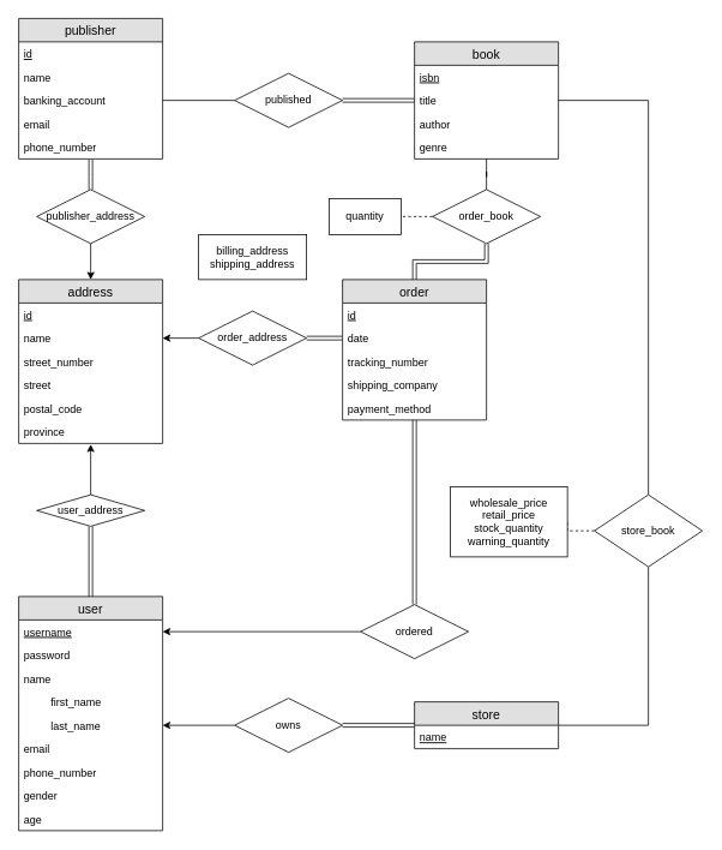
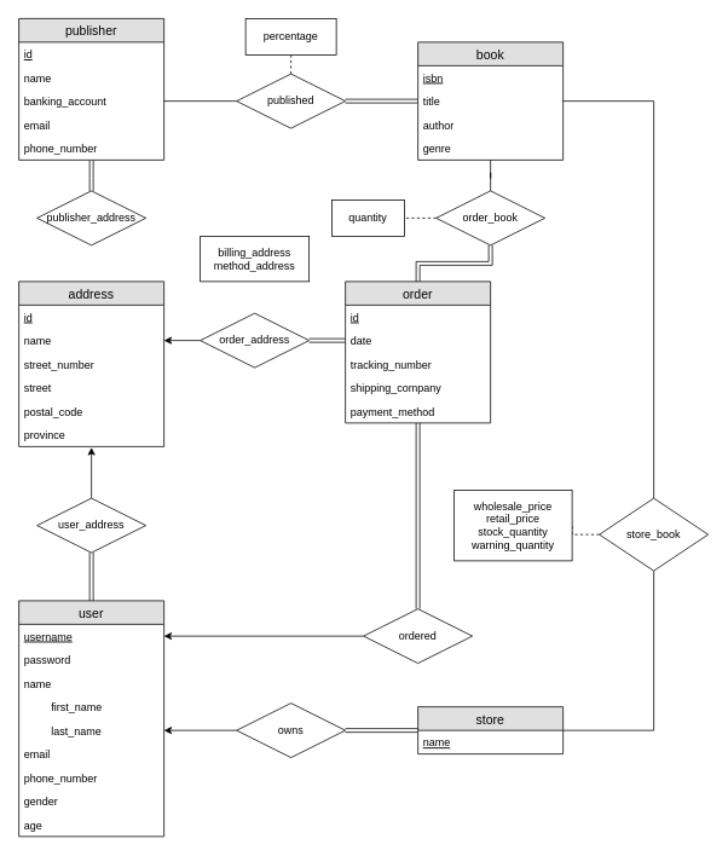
+ <mxCell id="12" value="percentage" style="whiteSpace=wrap;html=1;align=center;" vertex="1" parent="1"><mxGeometry x="270" y="20" width="100" height="40" as="geometry" /></mxCell>
+ <mxCell id="11" style="edgeStyle=orthogonalEdgeStyle;rounded=0;orthogonalLoop=1;jettySize=auto;html=1;exitX=0.5;exitY=1;exitDx=0;exitDy=0;entryX=0.5;entryY=0;entryDx=0;entryDy=0;endArrow=none;endFill=0;dashed=1;" edge="1" parent="1" source="12" target="10"><mxGeometry relative="1" as="geometry" /></mxCell>
- <mxCell id="27" value="&lt;div&gt;billing_address&lt;/div&gt;&lt;div&gt;shipping_address&lt;br&gt;&lt;/div&gt;" style="whiteSpace=wrap;html=1;align=center;" vertex="1" parent="1"><mxGeometry x="220" y="260" width="120" height="50" as="geometry" /></mxCell>
+ <mxCell id="27" value="&lt;div&gt;billing_address&lt;/div&gt;&lt;div&gt;method_address&lt;br&gt;&lt;/div&gt;" style="whiteSpace=wrap;html=1;align=center;" vertex="1" parent="1"><mxGeometry x="220" y="260" width="120" height="50" as="geometry" /></mxCell>
- <mxCell id="19" style="edgeStyle=orthogonalEdgeStyle;rounded=0;orthogonalLoop=1;jettySize=auto;html=1;entryX=0.5;entryY=0;entryDx=0;entryDy=0;endArrow=classic;endFill=1;" edge="1" parent="1" source="20" target="28"><mxGeometry relative="1" as="geometry" /></mxCell>
- <mxCell id="23" value="user_address" style="shape=rhombus;perimeter=rhombusPerimeter;whiteSpace=wrap;html=1;align=center;" vertex="1" parent="1"><mxGeometry x="40" y="549" width="120" height="35" as="geometry" /></mxCell>
+ <mxCell id="23" value="user_address" style="shape=rhombus;perimeter=rhombusPerimeter;whiteSpace=wrap;html=1;align=center;" vertex="1" parent="1"><mxGeometry x="40" y="549" width="120" height="60" as="geometry" /></mxCell>
